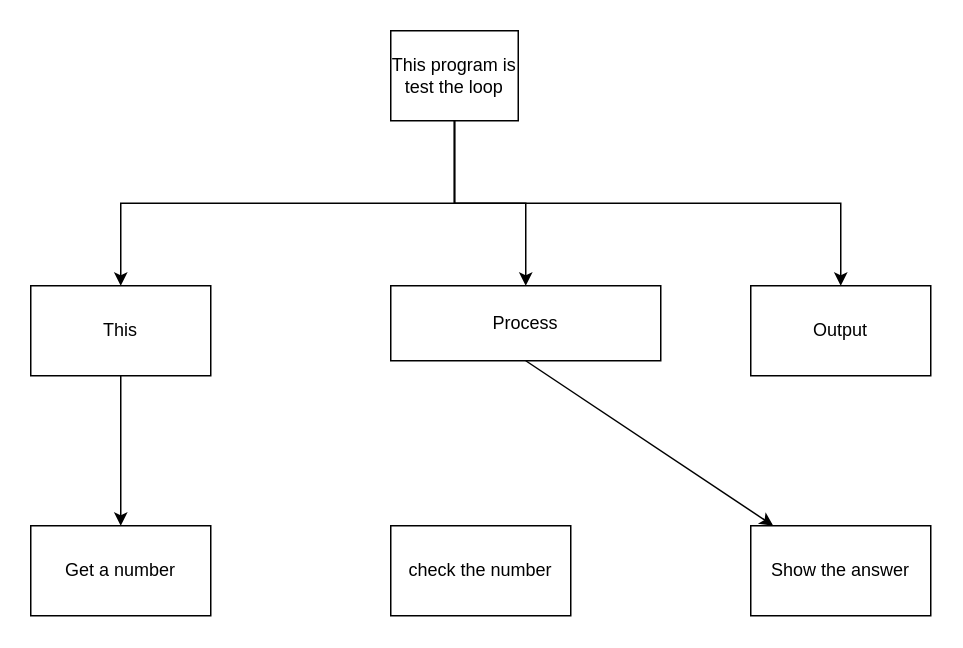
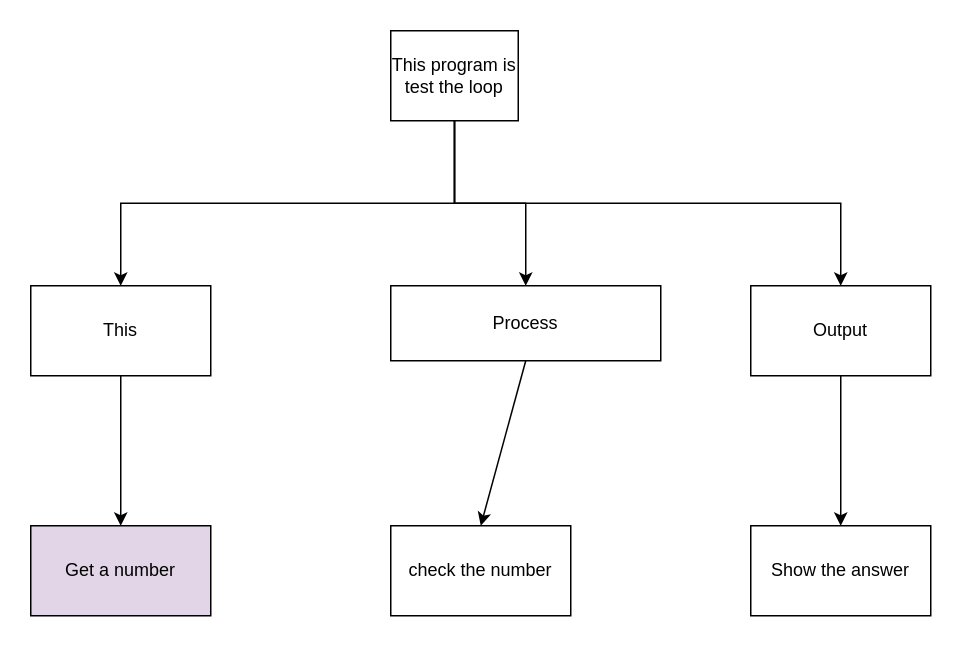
- <mxCell id="8" style="edgeStyle=none;html=1;exitX=0.5;exitY=1;exitDx=0;exitDy=0;" edge="1" parent="1" source="9" target="14"><mxGeometry relative="1" as="geometry" /></mxCell>
+ <mxCell id="8" style="edgeStyle=none;html=1;exitX=0.5;exitY=1;exitDx=0;exitDy=0;entryX=0.5;entryY=0;entryDx=0;entryDy=0;" edge="1" parent="1" source="9" target="13"><mxGeometry relative="1" as="geometry" /></mxCell>
+ <mxCell id="10" style="edgeStyle=none;html=1;exitX=0.5;exitY=1;exitDx=0;exitDy=0;" edge="1" parent="1" source="11" target="14"><mxGeometry relative="1" as="geometry" /></mxCell>
- <mxCell id="12" value="Get a number" style="rounded=0;whiteSpace=wrap;html=1;" parent="1" vertex="1"><mxGeometry x="20" y="350" width="120" height="60" as="geometry" /></mxCell>
+ <mxCell id="12" value="Get a number" style="rounded=0;whiteSpace=wrap;html=1;fillColor=#e1d5e7;" parent="1" vertex="1"><mxGeometry x="20" y="350" width="120" height="60" as="geometry" /></mxCell>
